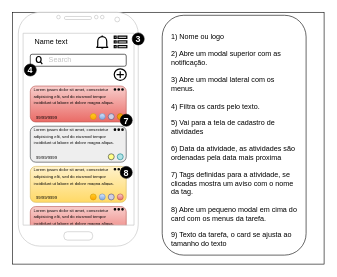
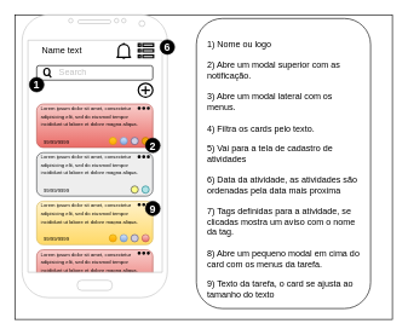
- <mxCell id="39" value="&lt;b&gt;&lt;font color=&quot;#ffffff&quot; style=&quot;font-size: 15px;&quot;&gt;3&lt;/font&gt;&lt;/b&gt;" style="ellipse;whiteSpace=wrap;html=1;aspect=fixed;fillColor=#000000;" vertex="1" parent="1"><mxGeometry x="220" y="54.4" width="20" height="20" as="geometry" /></mxCell>
+ <mxCell id="39" value="&lt;b&gt;&lt;font color=&quot;#ffffff&quot; style=&quot;font-size: 15px;&quot;&gt;6&lt;/font&gt;&lt;/b&gt;" style="ellipse;whiteSpace=wrap;html=1;aspect=fixed;fillColor=#000000;" vertex="1" parent="1"><mxGeometry x="220" y="54.4" width="20" height="20" as="geometry" /></mxCell>
- <mxCell id="40" value="&lt;b&gt;&lt;font color=&quot;#ffffff&quot; style=&quot;font-size: 15px;&quot;&gt;4&lt;/font&gt;&lt;/b&gt;" style="ellipse;whiteSpace=wrap;html=1;aspect=fixed;fillColor=#000000;" vertex="1" parent="1"><mxGeometry x="40" y="106.25" width="20" height="20" as="geometry" /></mxCell>
+ <mxCell id="40" value="&lt;b&gt;&lt;font color=&quot;#ffffff&quot; style=&quot;font-size: 15px;&quot;&gt;1&lt;/font&gt;&lt;/b&gt;" style="ellipse;whiteSpace=wrap;html=1;aspect=fixed;fillColor=#000000;" vertex="1" parent="1"><mxGeometry x="40" y="106.25" width="20" height="20" as="geometry" /></mxCell>
- <mxCell id="41" value="&lt;b&gt;&lt;font color=&quot;#ffffff&quot; style=&quot;font-size: 15px;&quot;&gt;7&lt;/font&gt;&lt;/b&gt;" style="ellipse;whiteSpace=wrap;html=1;aspect=fixed;fillColor=#000000;" vertex="1" parent="1"><mxGeometry x="200" y="190" width="20" height="20" as="geometry" /></mxCell>
+ <mxCell id="41" value="&lt;b&gt;&lt;font color=&quot;#ffffff&quot; style=&quot;font-size: 15px;&quot;&gt;2&lt;/font&gt;&lt;/b&gt;" style="ellipse;whiteSpace=wrap;html=1;aspect=fixed;fillColor=#000000;" vertex="1" parent="1"><mxGeometry x="200" y="190" width="20" height="20" as="geometry" /></mxCell>
- <mxCell id="46" value="&lt;b&gt;&lt;font color=&quot;#ffffff&quot; style=&quot;font-size: 15px;&quot;&gt;8&lt;/font&gt;&lt;/b&gt;" style="ellipse;whiteSpace=wrap;html=1;aspect=fixed;fillColor=#000000;" vertex="1" parent="1"><mxGeometry x="200" y="277" width="20" height="20" as="geometry" /></mxCell>
+ <mxCell id="46" value="&lt;b&gt;&lt;font color=&quot;#ffffff&quot; style=&quot;font-size: 15px;&quot;&gt;9&lt;/font&gt;&lt;/b&gt;" style="ellipse;whiteSpace=wrap;html=1;aspect=fixed;fillColor=#000000;" vertex="1" parent="1"><mxGeometry x="200" y="277" width="20" height="20" as="geometry" /></mxCell>
